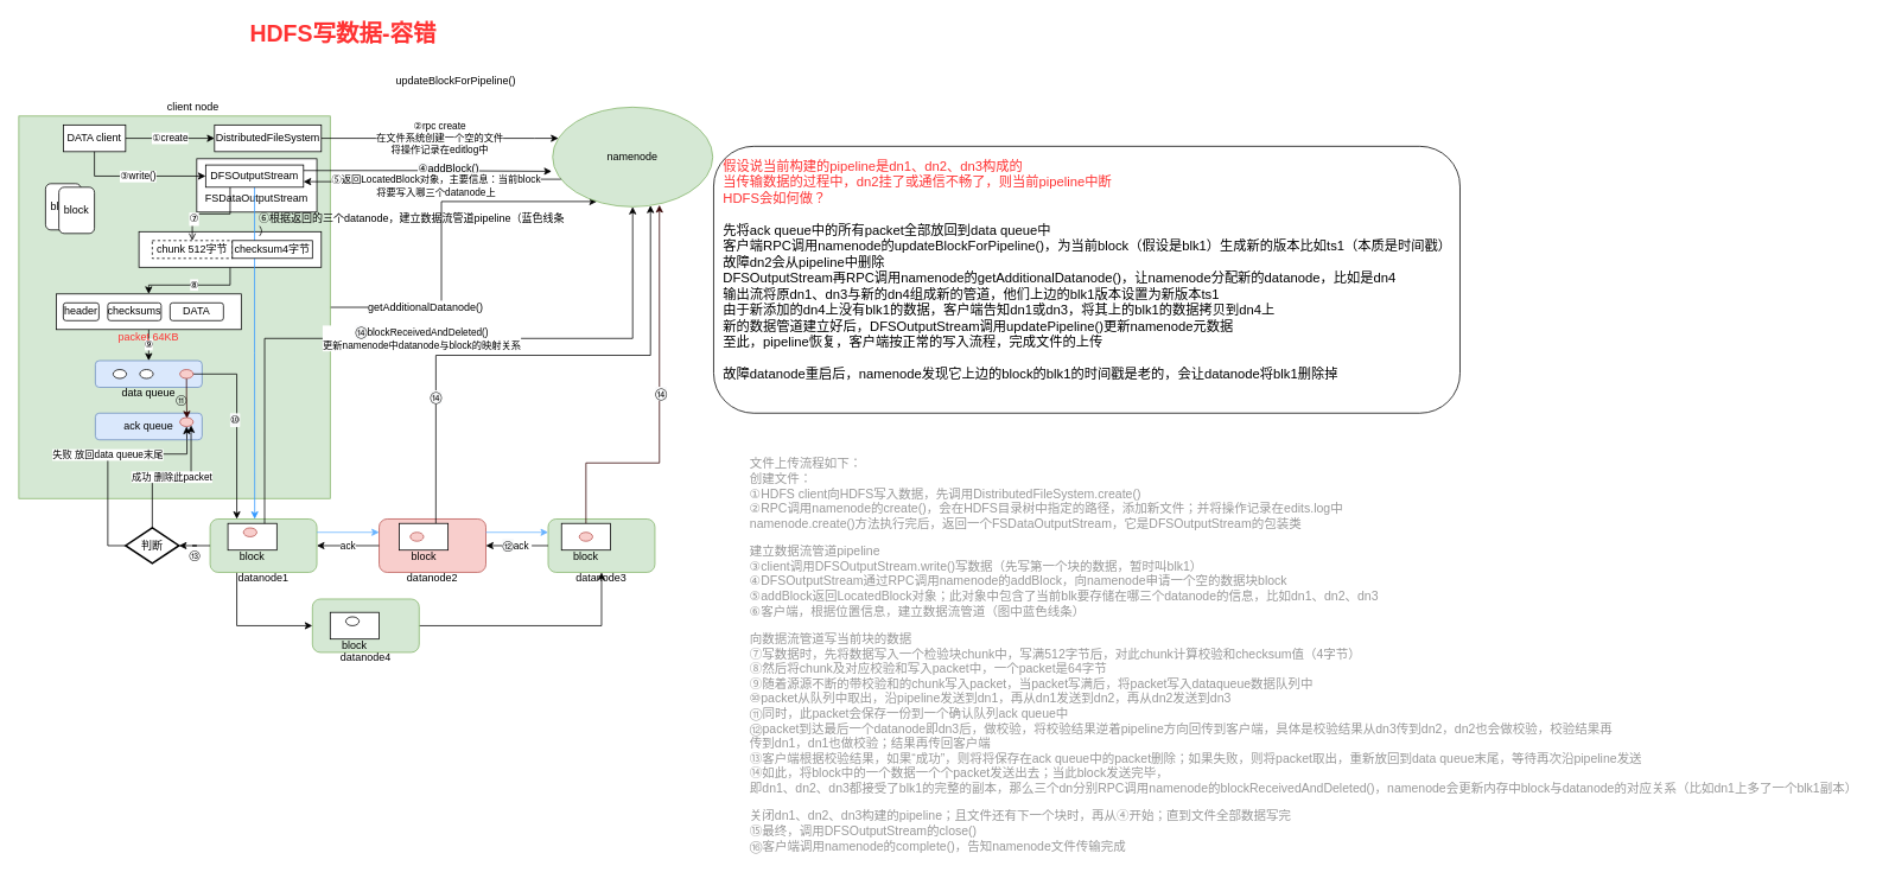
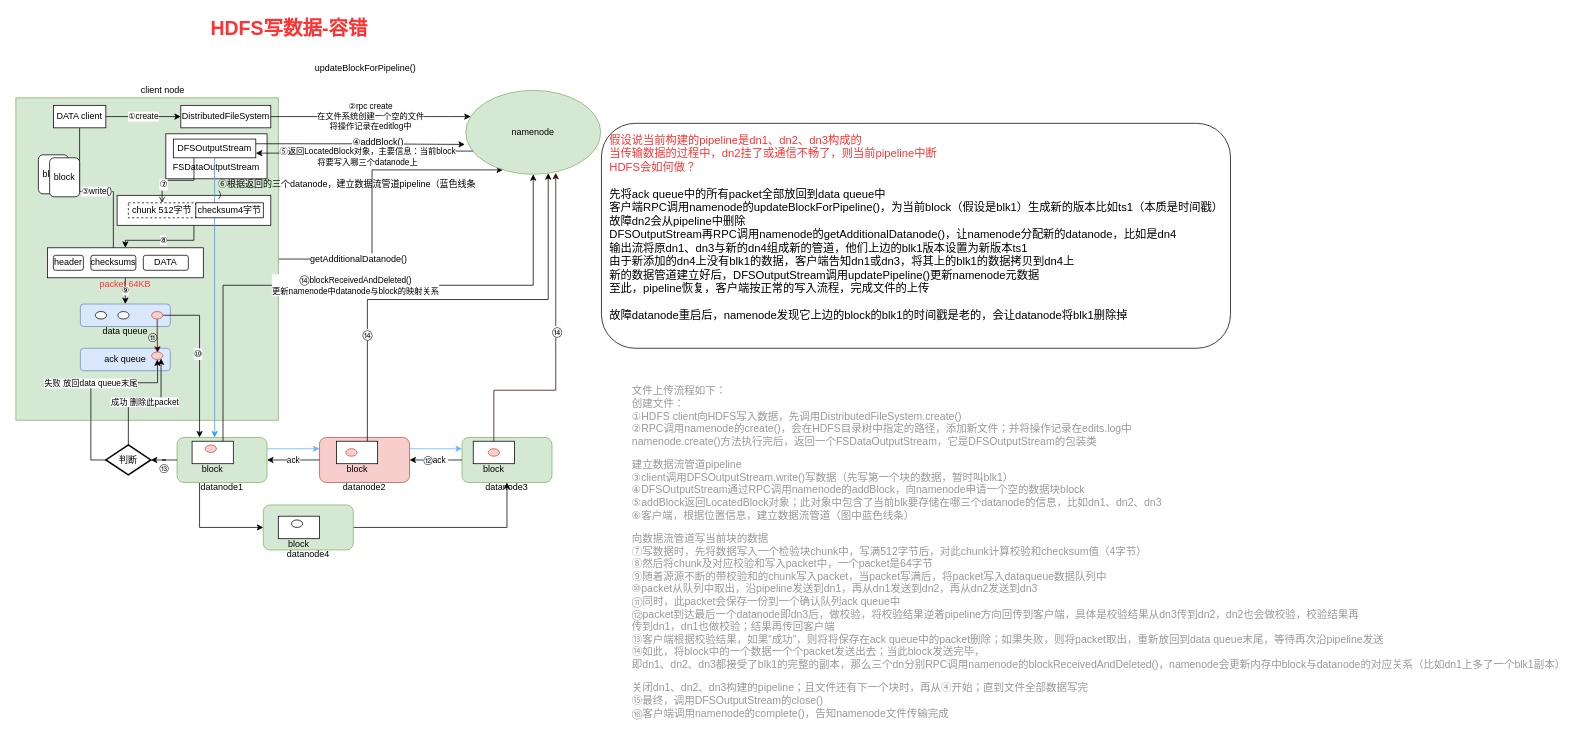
- <mxCell id="63" value="updateBlockForPipeline()" style="text;html=1;resizable=0;points=[];autosize=1;align=left;verticalAlign=top;spacingTop=-4;" parent="1" vertex="1"><mxGeometry x="442" y="81" width="150" height="20" as="geometry" /></mxCell>
+ <mxCell id="63" value="updateBlockForPipeline()" style="text;html=1;resizable=0;points=[];autosize=1;align=left;verticalAlign=top;spacingTop=-4;" parent="1" vertex="1"><mxGeometry x="417" y="81" width="150" height="20" as="geometry" /></mxCell>
- <mxCell id="37" value="③write()" style="edgeStyle=orthogonalEdgeStyle;rounded=0;orthogonalLoop=1;jettySize=auto;html=1;exitX=0.5;exitY=1;exitDx=0;exitDy=0;entryX=0;entryY=0.5;entryDx=0;entryDy=0;" parent="1" source="27" target="36" edge="1"><mxGeometry relative="1" as="geometry" /></mxCell>
+ <mxCell id="37" value="③write()" style="edgeStyle=orthogonalEdgeStyle;rounded=0;orthogonalLoop=1;jettySize=auto;html=1;exitX=0.5;exitY=1;exitDx=0;exitDy=0;" parent="1" source="27" target="44" edge="1"><mxGeometry relative="1" as="geometry" /></mxCell>
